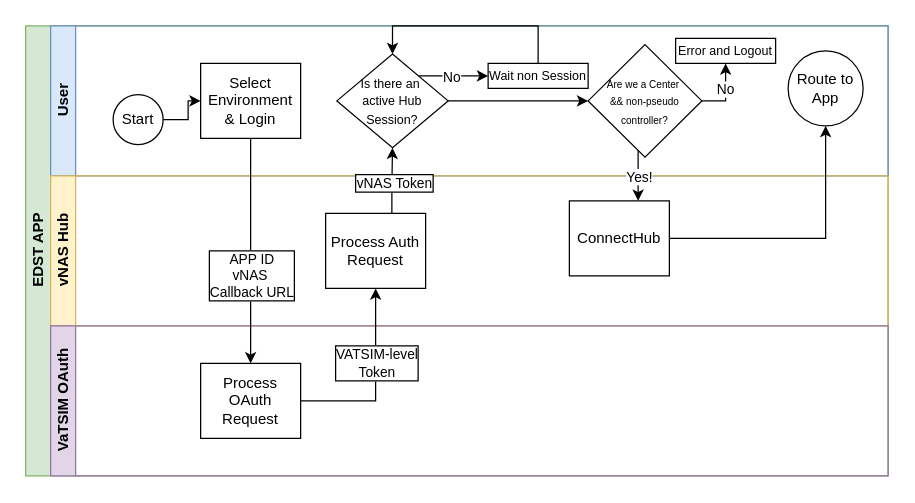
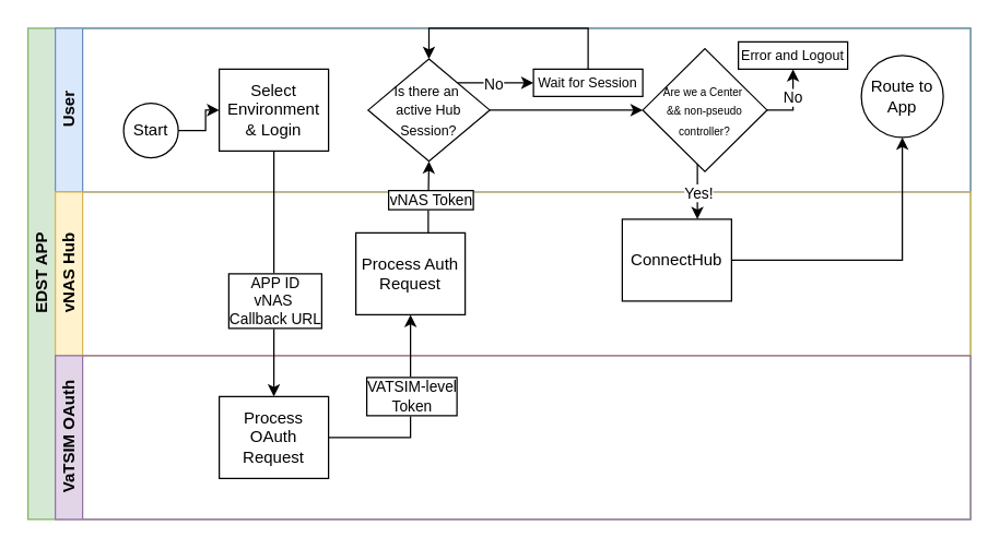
- <mxCell id="12" value="&lt;font style=&quot;font-size: 10px;&quot;&gt;Wait non Session&lt;/font&gt;" style="rounded=0;whiteSpace=wrap;html=1;fontFamily=Helvetica;fontSize=12;fontColor=#000000;align=center;" vertex="1" parent="3"><mxGeometry x="350" y="30" width="80" height="20" as="geometry" /></mxCell>
+ <mxCell id="12" value="&lt;font style=&quot;font-size: 10px;&quot;&gt;Wait for Session&lt;/font&gt;" style="rounded=0;whiteSpace=wrap;html=1;fontFamily=Helvetica;fontSize=12;fontColor=#000000;align=center;" vertex="1" parent="3"><mxGeometry x="350" y="30" width="80" height="20" as="geometry" /></mxCell>
